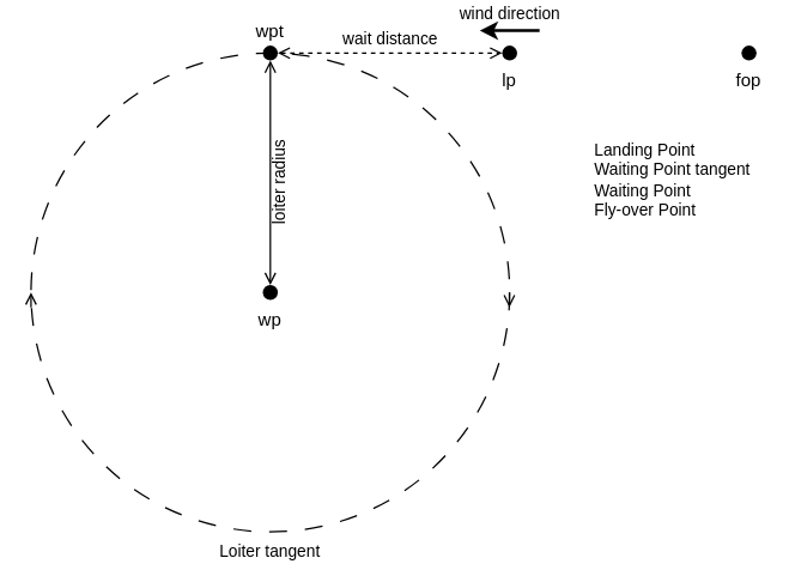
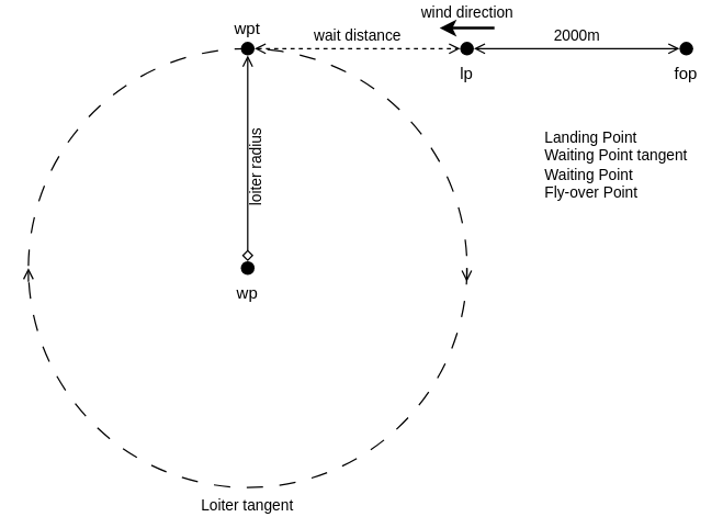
+ <mxCell id="3" value="2000m" style="rounded=0;orthogonalLoop=1;jettySize=auto;html=1;exitX=1;exitY=0.5;exitDx=0;exitDy=0;entryX=0;entryY=0.5;entryDx=0;entryDy=0;startArrow=open;startFill=0;endArrow=open;endFill=0;labelPosition=center;verticalLabelPosition=top;align=center;verticalAlign=bottom;labelBackgroundColor=none;" parent="1" source="4" target="5" edge="1"><mxGeometry relative="1" as="geometry" /></mxCell>
- <mxCell id="7" value="loiter radius" style="edgeStyle=none;rounded=0;orthogonalLoop=1;jettySize=auto;html=1;exitX=0.5;exitY=1;exitDx=0;exitDy=0;entryX=0.5;entryY=0;entryDx=0;entryDy=0;strokeColor=default;align=center;verticalAlign=top;fontFamily=Helvetica;fontSize=11;fontColor=default;labelBackgroundColor=none;startArrow=open;startFill=0;endArrow=open;endFill=0;labelPosition=center;verticalLabelPosition=bottom;horizontal=0;" parent="1" source="8" target="9" edge="1"><mxGeometry relative="1" as="geometry" /></mxCell>
+ <mxCell id="7" value="loiter radius" style="edgeStyle=none;rounded=0;orthogonalLoop=1;jettySize=auto;html=1;exitX=0.5;exitY=1;exitDx=0;exitDy=0;entryX=0.5;entryY=0;entryDx=0;entryDy=0;strokeColor=default;align=center;verticalAlign=top;fontFamily=Helvetica;fontSize=11;fontColor=default;labelBackgroundColor=none;startArrow=open;startFill=0;endArrow=diamond;endFill=0;labelPosition=center;verticalLabelPosition=bottom;horizontal=0;" parent="1" source="8" target="9" edge="1"><mxGeometry relative="1" as="geometry" /></mxCell>
